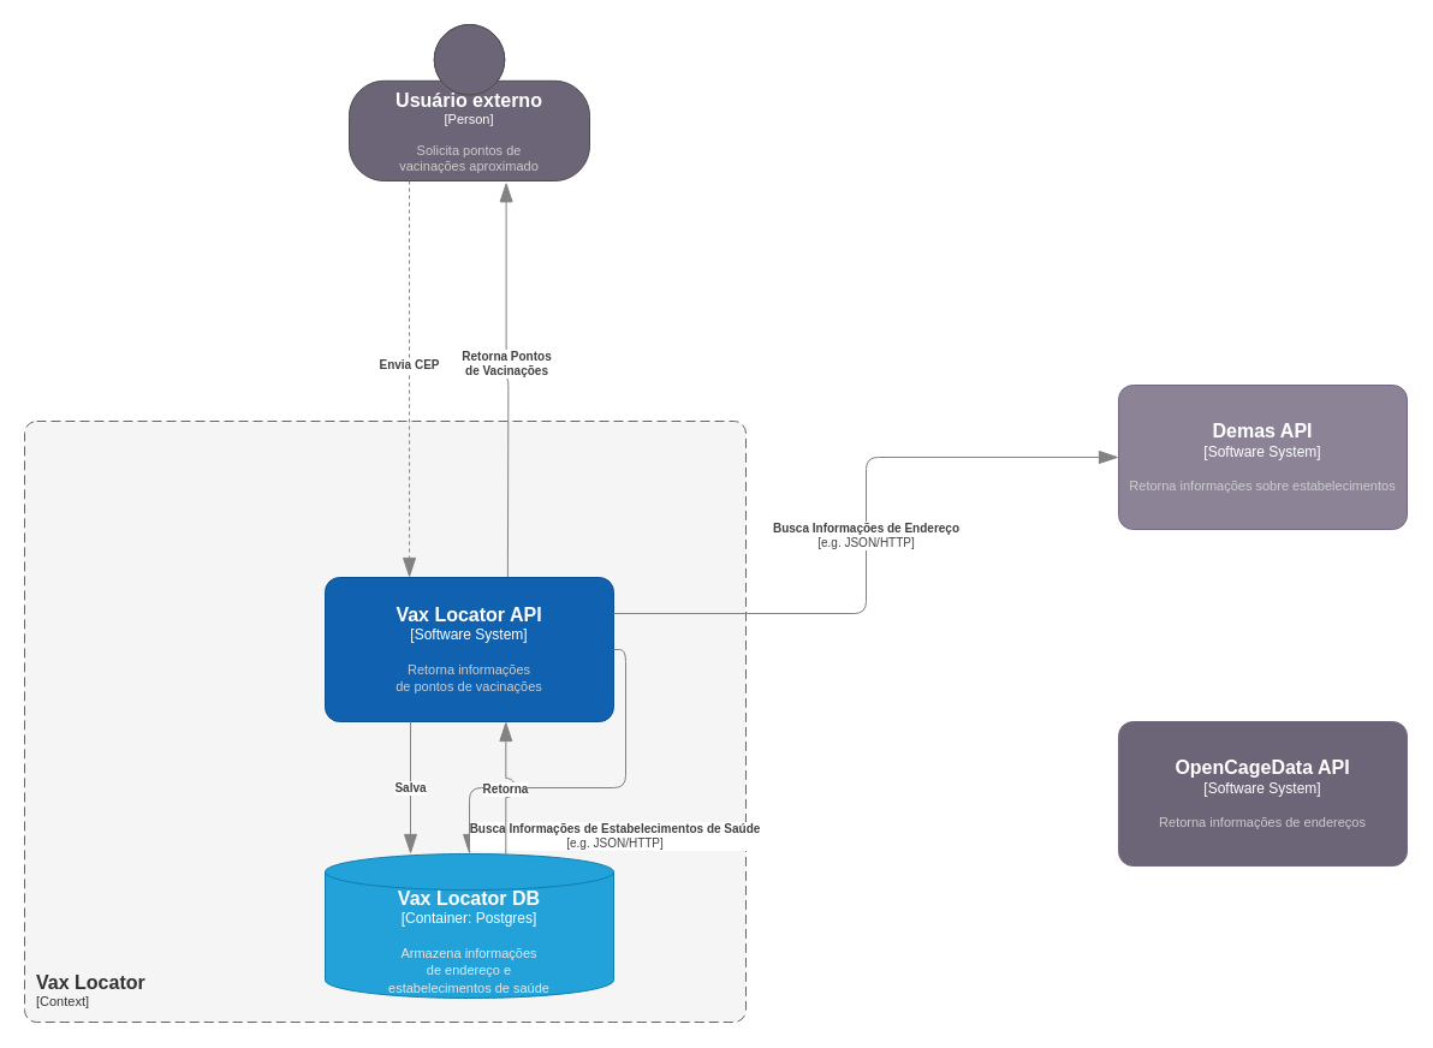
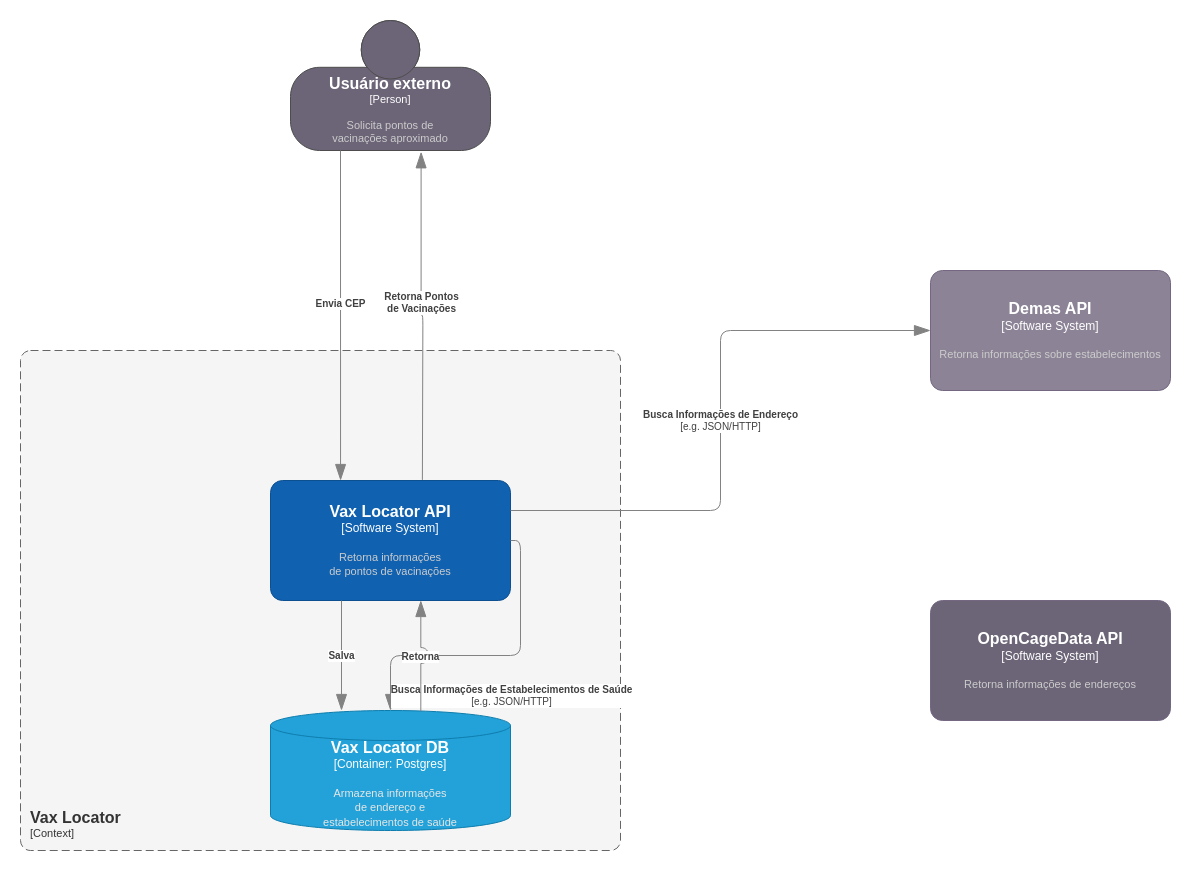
- <mxCell id="5" value="&lt;font style=&quot;font-size: 16px&quot;&gt;&lt;b&gt;Demas API&lt;/b&gt;&lt;/font&gt;&lt;div&gt;[Software System]&lt;/div&gt;&lt;br&gt;&lt;div&gt;&lt;font style=&quot;font-size: 11px&quot;&gt;&lt;font color=&quot;#cccccc&quot;&gt;Retorna informações sobre estabelecimentos&lt;/font&gt;&lt;/div&gt;" style="rounded=1;whiteSpace=wrap;html=1;labelBackgroundColor=none;fillColor=#8C8496;fontColor=#ffffff;align=center;arcSize=10;strokeColor=#736782;metaEdit=1;resizable=0;points=[[0.25,0,0],[0.5,0,0],[0.75,0,0],[1,0.25,0],[1,0.5,0],[1,0.75,0],[0.75,1,0],[0.5,1,0],[0.25,1,0],[0,0.75,0],[0,0.5,0],[0,0.25,0]];" vertex="1" parent="1"><mxGeometry x="930" y="320" width="240" height="120" as="geometry" /></mxCell>
+ <mxCell id="5" value="&lt;font style=&quot;font-size: 16px&quot;&gt;&lt;b&gt;Demas API&lt;/b&gt;&lt;/font&gt;&lt;div&gt;[Software System]&lt;/div&gt;&lt;br&gt;&lt;div&gt;&lt;font style=&quot;font-size: 11px&quot;&gt;&lt;font color=&quot;#cccccc&quot;&gt;Retorna informações sobre estabelecimentos&lt;/font&gt;&lt;/div&gt;" style="rounded=1;whiteSpace=wrap;html=1;labelBackgroundColor=none;fillColor=#8C8496;fontColor=#ffffff;align=center;arcSize=10;strokeColor=#736782;metaEdit=1;resizable=0;points=[[0.25,0,0],[0.5,0,0],[0.75,0,0],[1,0.25,0],[1,0.5,0],[1,0.75,0],[0.75,1,0],[0.5,1,0],[0.25,1,0],[0,0.75,0],[0,0.5,0],[0,0.25,0]];" vertex="1" parent="1"><mxGeometry x="930" y="270" width="240" height="120" as="geometry" /></mxCell>
- <mxCell id="12" value="&lt;div style=&quot;text-align: left&quot;&gt;&lt;div style=&quot;text-align: center&quot;&gt;&lt;b&gt;Envia CEP&lt;/b&gt;&lt;/div&gt;" style="endArrow=blockThin;html=1;fontSize=10;fontColor=#404040;strokeWidth=1;endFill=1;strokeColor=#828282;elbow=vertical;metaEdit=1;endSize=14;startSize=14;jumpStyle=arc;jumpSize=16;rounded=1;edgeStyle=orthogonalEdgeStyle;exitX=0.25;exitY=1;exitDx=0;exitDy=0;exitPerimeter=0;entryX=0.292;entryY=0;entryDx=0;entryDy=0;entryPerimeter=0;dashed=1;" edge="1" parent="1" source="3" target="6"><mxGeometry x="-0.072" width="240" relative="1" as="geometry"><mxPoint x="330" y="380" as="sourcePoint" /><mxPoint x="330" y="490" as="targetPoint" /><mxPoint as="offset" /></mxGeometry></mxCell>
+ <mxCell id="12" value="&lt;div style=&quot;text-align: left&quot;&gt;&lt;div style=&quot;text-align: center&quot;&gt;&lt;b&gt;Envia CEP&lt;/b&gt;&lt;/div&gt;" style="endArrow=blockThin;html=1;fontSize=10;fontColor=#404040;strokeWidth=1;endFill=1;strokeColor=#828282;elbow=vertical;metaEdit=1;endSize=14;startSize=14;jumpStyle=arc;jumpSize=16;rounded=1;edgeStyle=orthogonalEdgeStyle;exitX=0.25;exitY=1;exitDx=0;exitDy=0;exitPerimeter=0;entryX=0.292;entryY=0;entryDx=0;entryDy=0;entryPerimeter=0;" edge="1" parent="1" source="3" target="6"><mxGeometry x="-0.072" width="240" relative="1" as="geometry"><mxPoint x="330" y="380" as="sourcePoint" /><mxPoint x="330" y="490" as="targetPoint" /><mxPoint as="offset" /></mxGeometry></mxCell>
